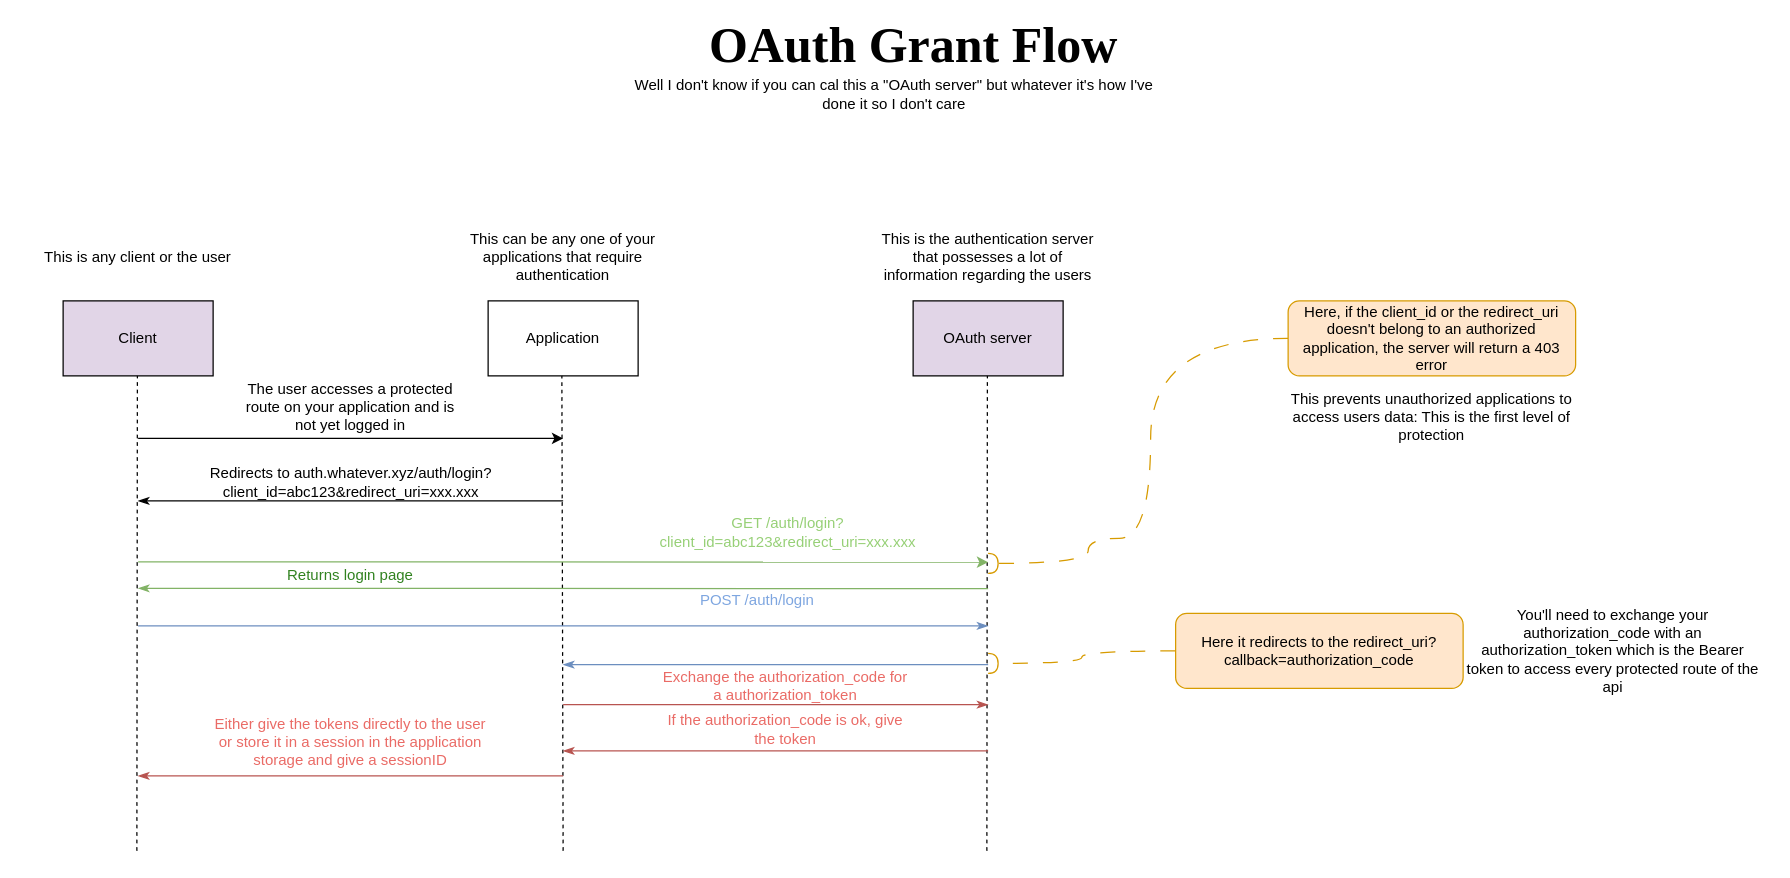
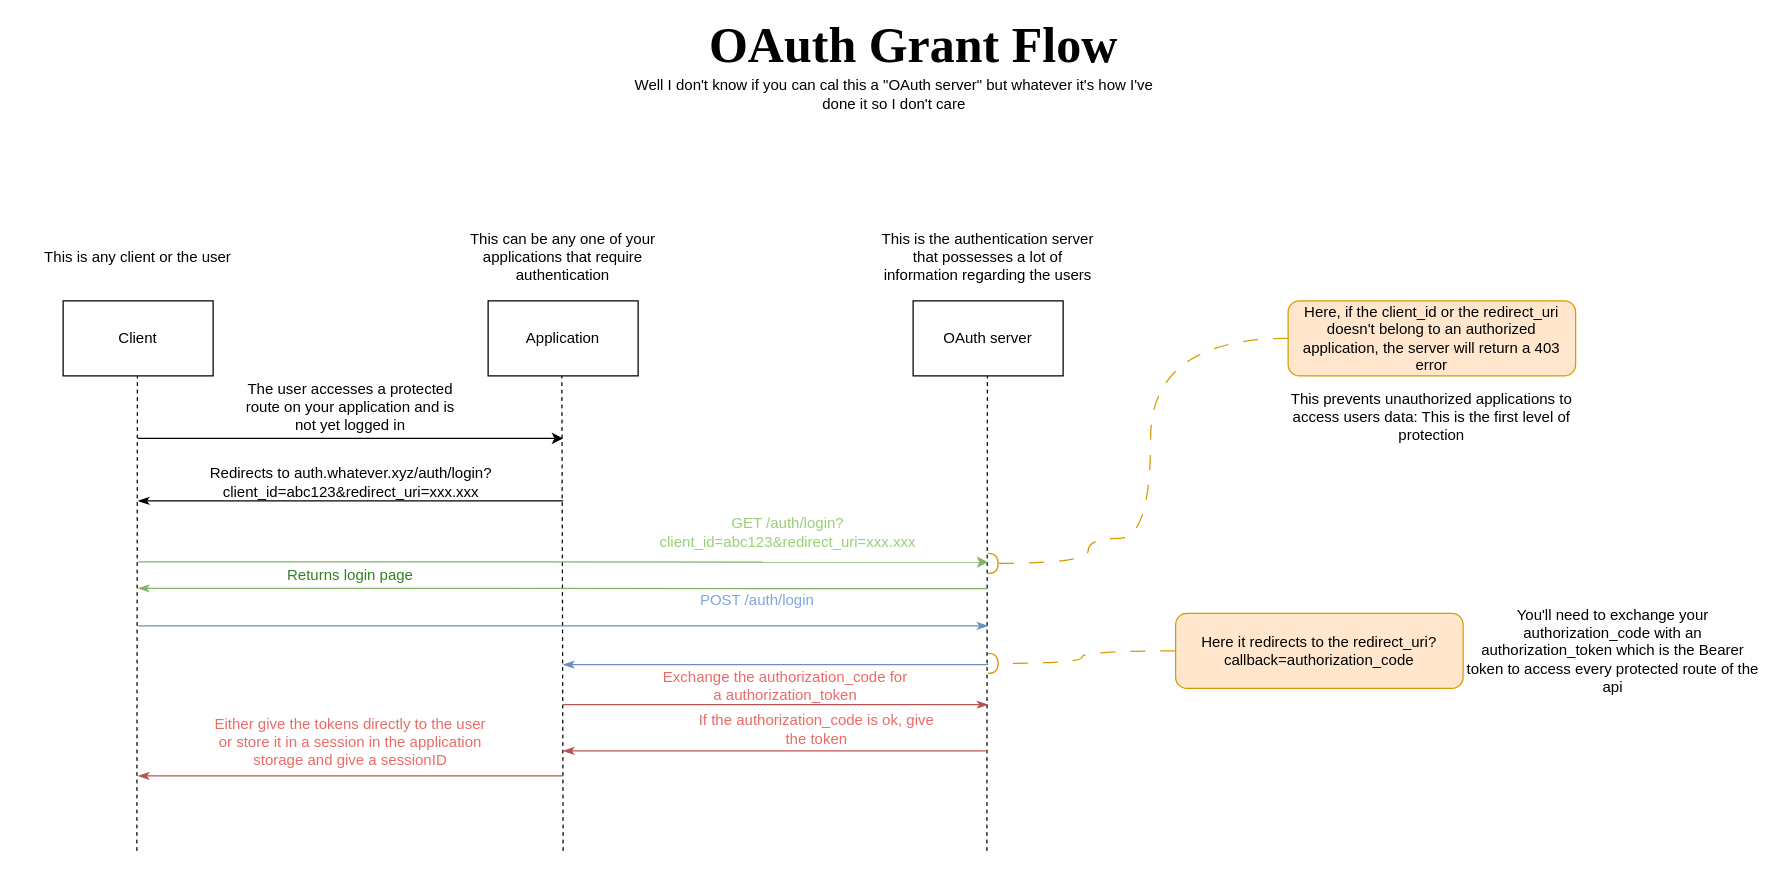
- <mxCell id="2" value="Client" style="rounded=0;whiteSpace=wrap;html=1;fillColor=#e1d5e7;" vertex="1" parent="1"><mxGeometry x="50" y="240" width="120" height="60" as="geometry" /></mxCell>
+ <mxCell id="2" value="Client" style="rounded=0;whiteSpace=wrap;html=1;" vertex="1" parent="1"><mxGeometry x="50" y="240" width="120" height="60" as="geometry" /></mxCell>
- <mxCell id="4" value="OAuth server" style="rounded=0;whiteSpace=wrap;html=1;fillColor=#e1d5e7;" vertex="1" parent="1"><mxGeometry x="730" y="240" width="120" height="60" as="geometry" /></mxCell>
+ <mxCell id="4" value="OAuth server" style="rounded=0;whiteSpace=wrap;html=1;" vertex="1" parent="1"><mxGeometry x="730" y="240" width="120" height="60" as="geometry" /></mxCell>
- <mxCell id="31" value="If the authorization_code is ok, give the token" style="text;html=1;align=center;verticalAlign=middle;whiteSpace=wrap;rounded=0;fontColor=#EA6B66;" vertex="1" parent="1"><mxGeometry x="526.25" y="570" width="203.75" height="25" as="geometry" /></mxCell>
+ <mxCell id="31" value="If the authorization_code is ok, give the token" style="text;html=1;align=center;verticalAlign=middle;whiteSpace=wrap;rounded=0;fontColor=#EA6B66;" vertex="1" parent="1"><mxGeometry x="551.25" y="570" width="203.75" height="25" as="geometry" /></mxCell>
